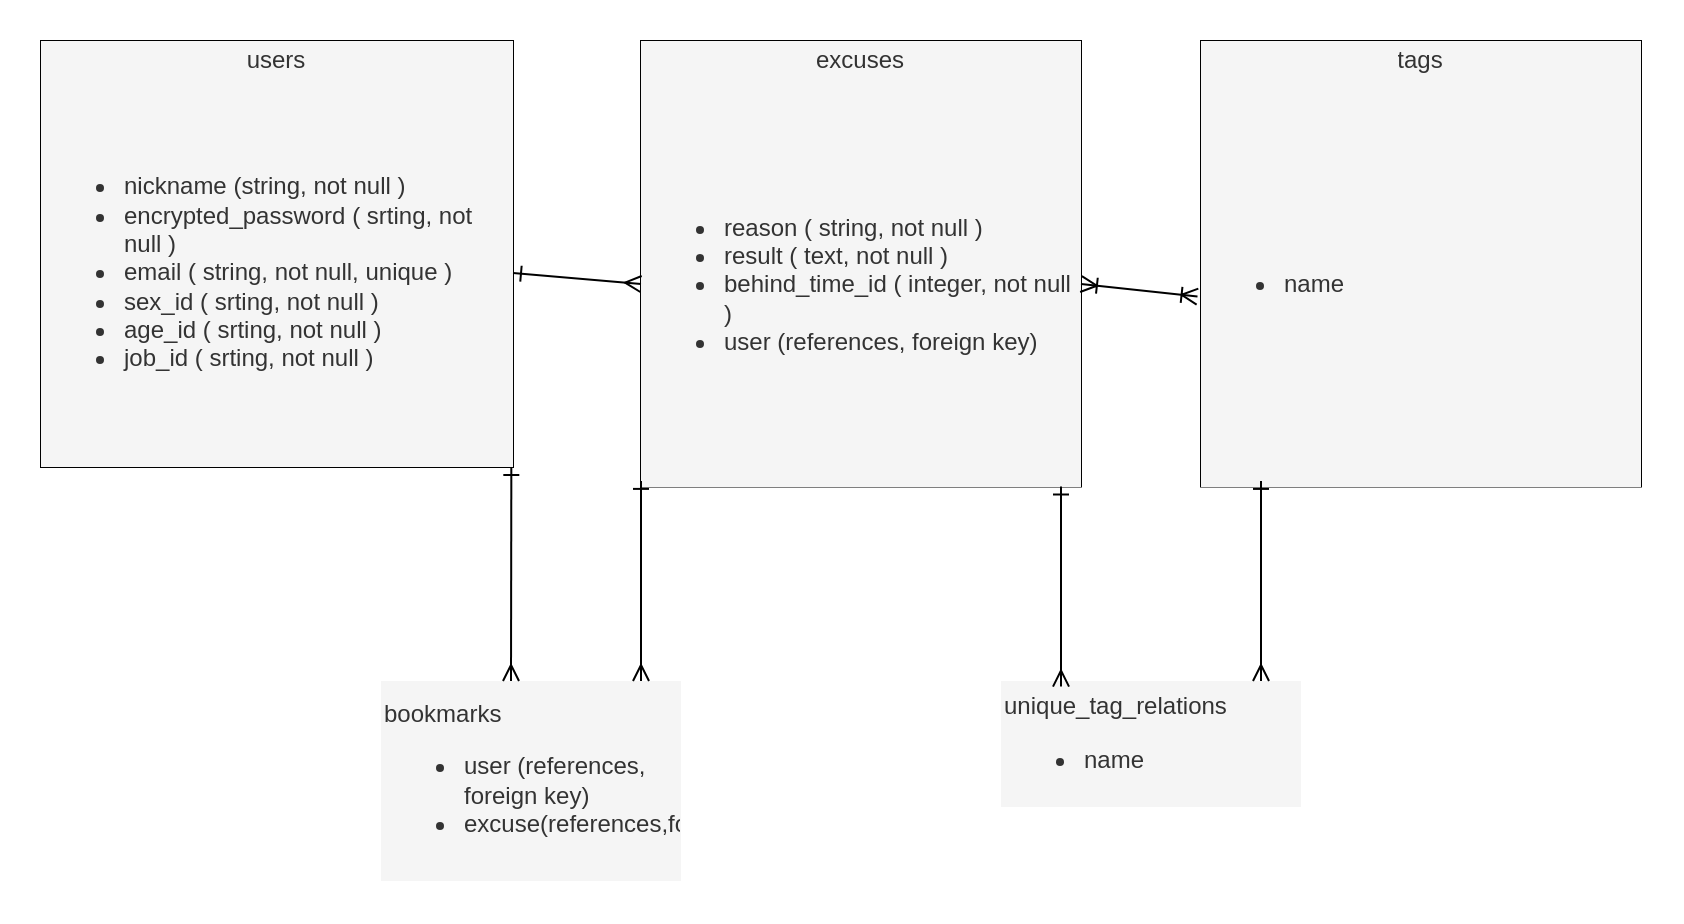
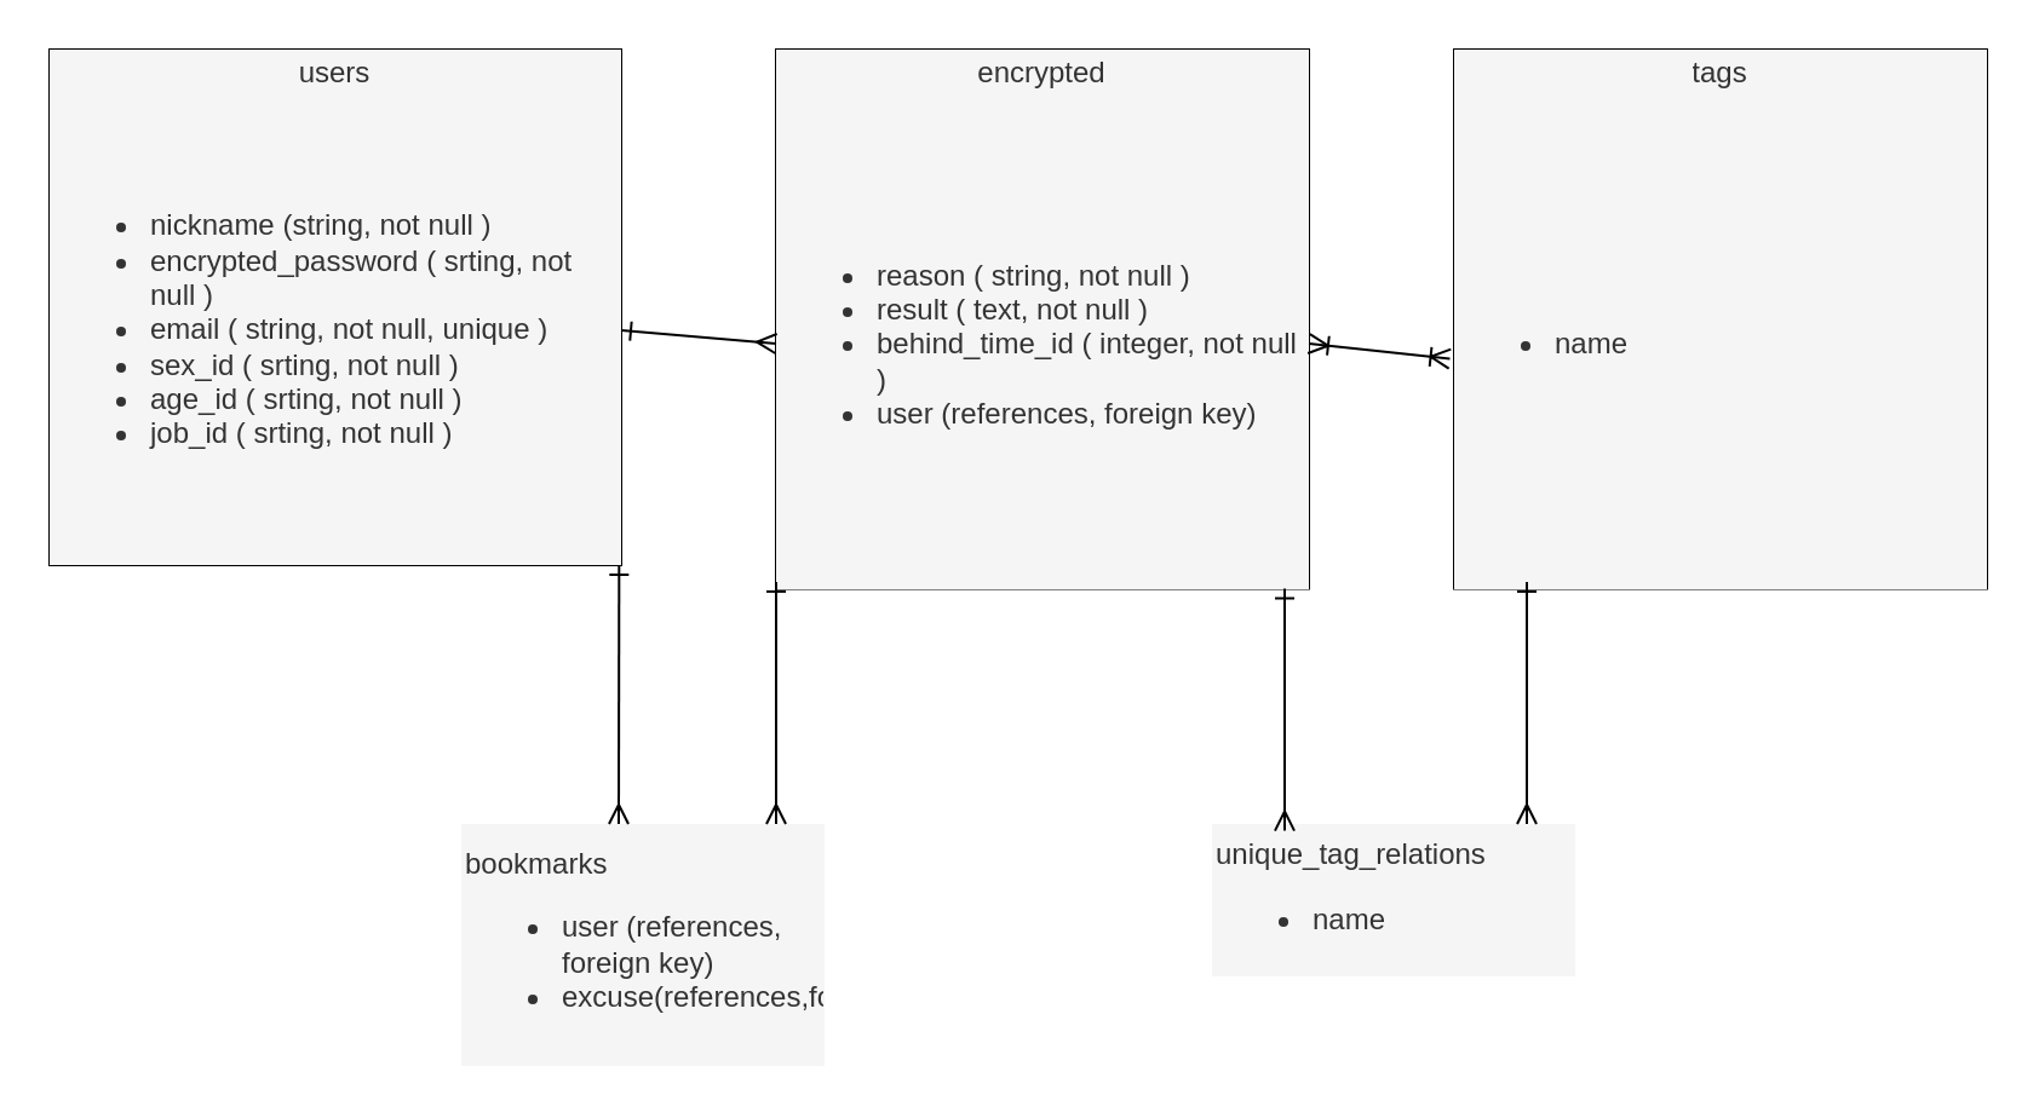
- <mxCell id="9" value="excuses" style="shape=partialRectangle;html=1;whiteSpace=wrap;connectable=0;overflow=hidden;top=0;left=0;bottom=0;right=0;fillColor=#f5f5f5;strokeColor=#666666;fontColor=#333333;" vertex="1" parent="8"><mxGeometry width="220" height="20" as="geometry" /></mxCell>
+ <mxCell id="9" value="encrypted" style="shape=partialRectangle;html=1;whiteSpace=wrap;connectable=0;overflow=hidden;top=0;left=0;bottom=0;right=0;fillColor=#f5f5f5;strokeColor=#666666;fontColor=#333333;" vertex="1" parent="8"><mxGeometry width="220" height="20" as="geometry" /></mxCell>
